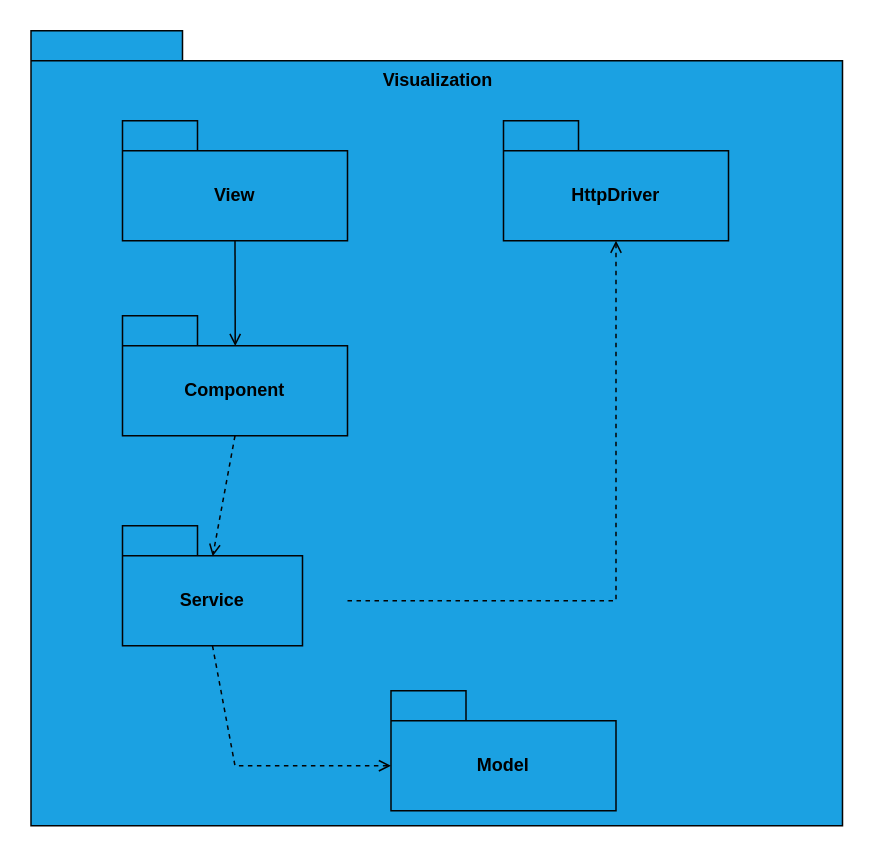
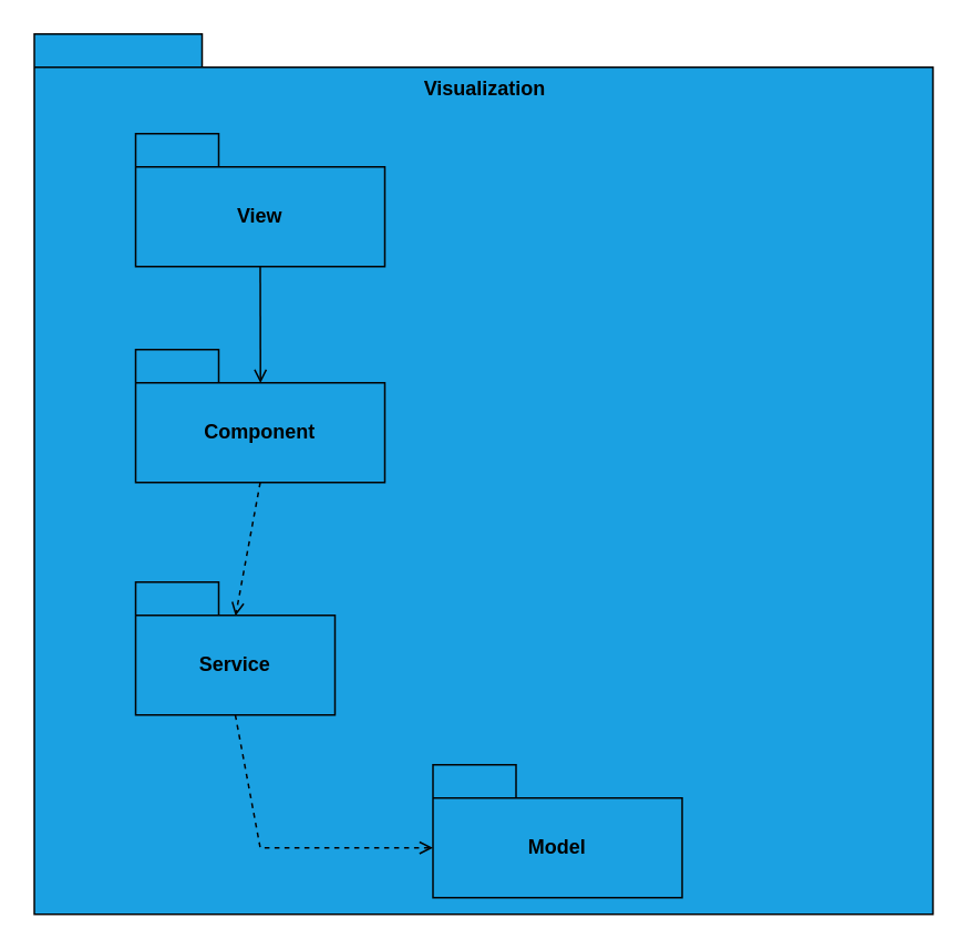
- <mxCell id="7" value="HttpDriver" style="shape=folder;fontStyle=1;tabWidth=50;tabHeight=20;tabPosition=left;html=1;boundedLbl=1;whiteSpace=wrap;fillColor=#1BA1E2;strokeColor=#030303;" vertex="1" parent="1"><mxGeometry x="335" y="80" width="150" height="80" as="geometry" /></mxCell>
- <mxCell id="11" value="" style="html=1;verticalAlign=bottom;labelBackgroundColor=none;endArrow=open;endFill=0;dashed=1;rounded=0;exitX=0;exitY=0;exitDx=150;exitDy=50;exitPerimeter=0;entryX=0.5;entryY=1;entryDx=0;entryDy=0;entryPerimeter=0;strokeColor=#030303;" edge="1" parent="1" source="5" target="7"><mxGeometry width="160" relative="1" as="geometry"><mxPoint x="165.55" y="470" as="sourcePoint" /><mxPoint x="270" y="580" as="targetPoint" /><Array as="points"><mxPoint x="410" y="400" /></Array></mxGeometry></mxCell>
